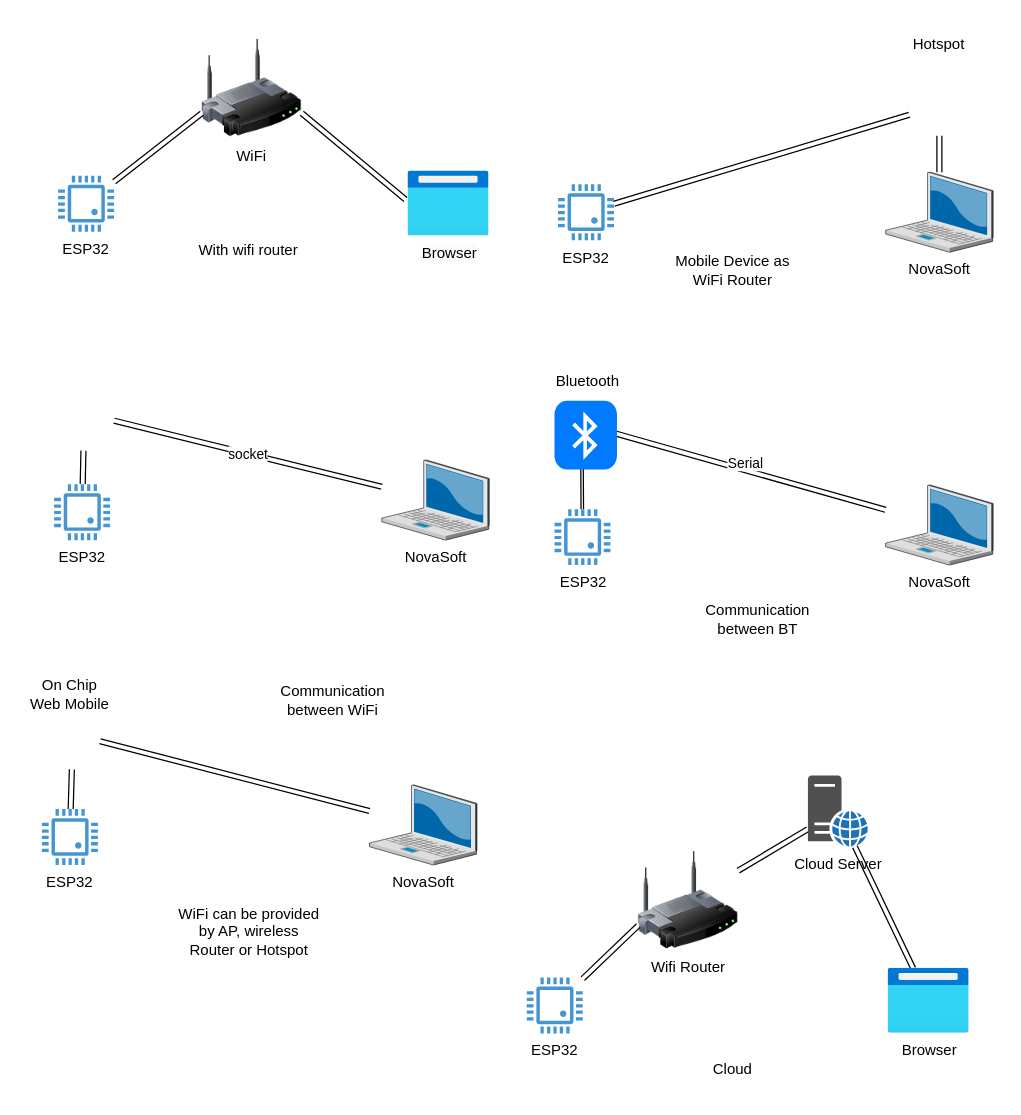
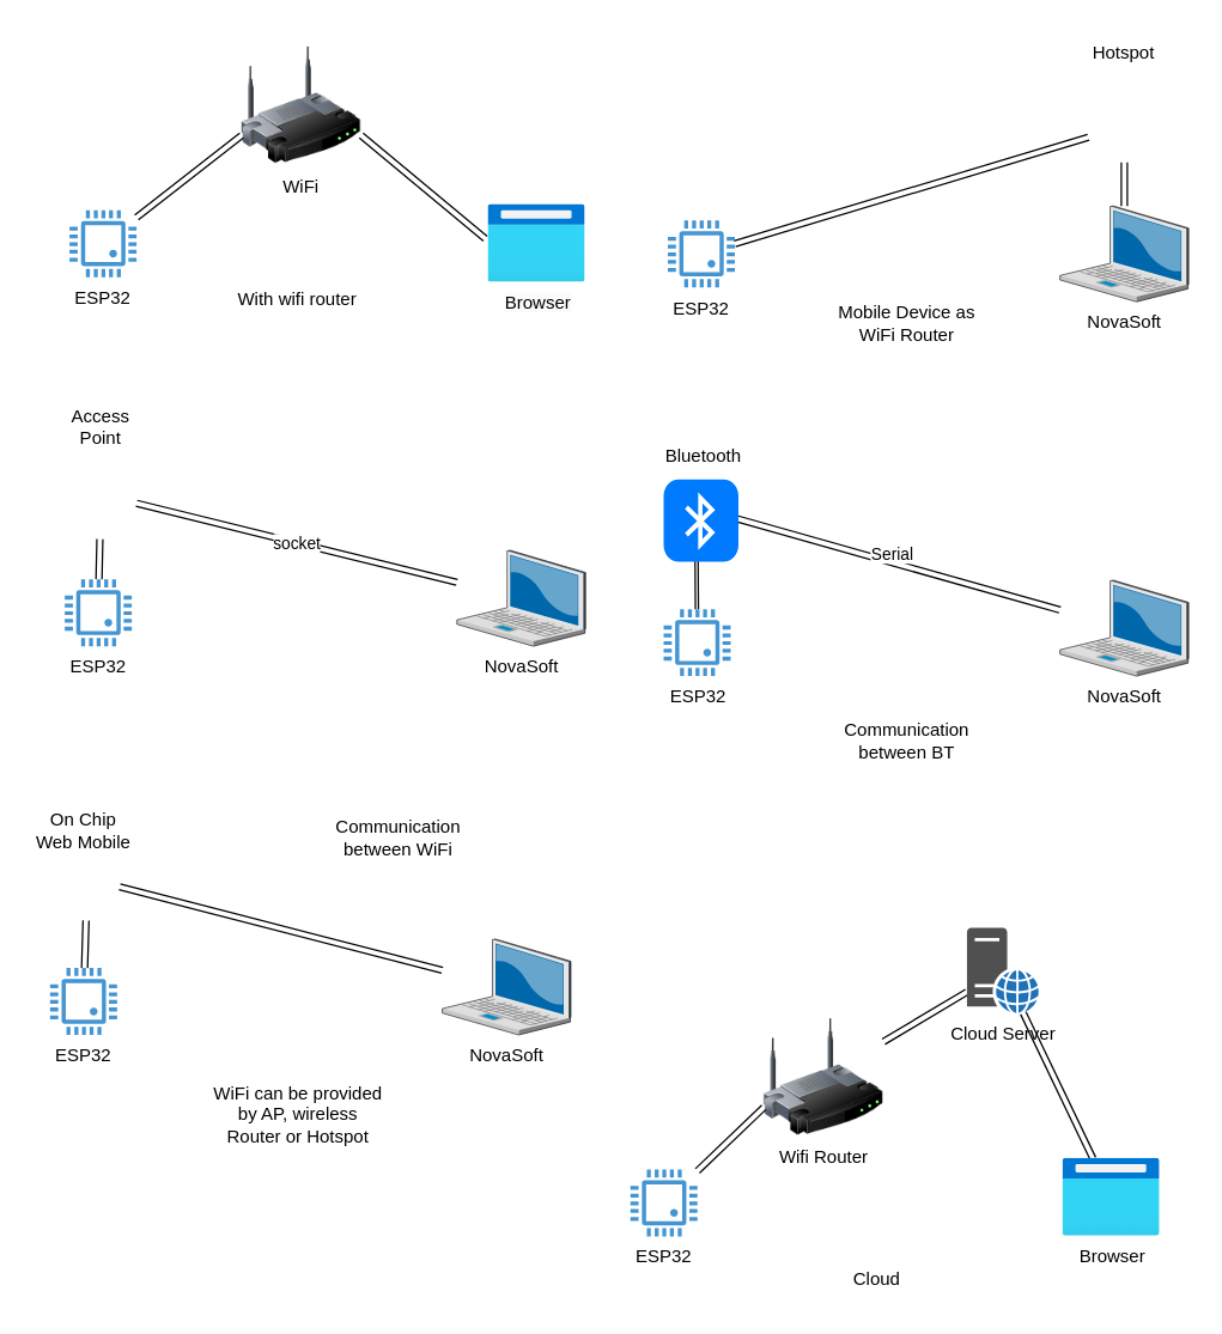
- <mxCell id="41" value="Mobile Device as WiFi Router" style="text;html=1;align=center;verticalAlign=middle;whiteSpace=wrap;rounded=0;" vertex="1" parent="1"><mxGeometry x="526" y="201.26" width="120" height="30" as="geometry" /></mxCell>
+ <mxCell id="41" value="Mobile Device as WiFi Router" style="text;html=1;align=center;verticalAlign=middle;whiteSpace=wrap;rounded=0;" vertex="1" parent="1"><mxGeometry x="546" y="201.26" width="120" height="30" as="geometry" /></mxCell>
+ <mxCell id="18" value="Access Point" style="text;html=1;align=center;verticalAlign=middle;whiteSpace=wrap;rounded=0;" vertex="1" parent="1"><mxGeometry x="36.8" y="270" width="60" height="30" as="geometry" /></mxCell>
